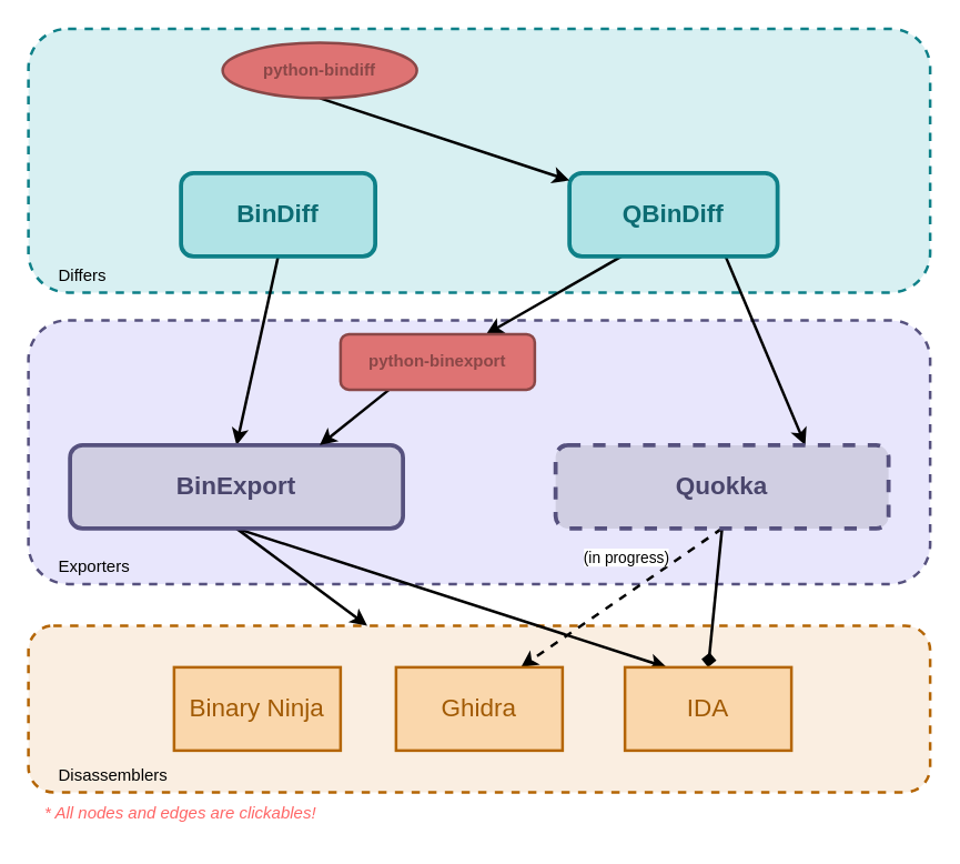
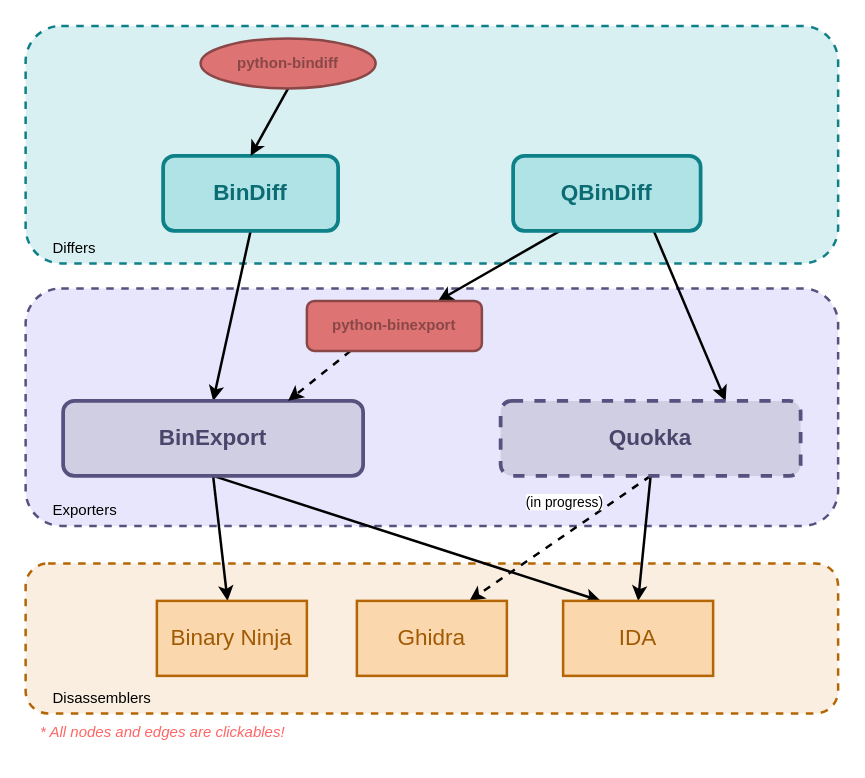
- <mxCell id="22" value="" style="rounded=0;orthogonalLoop=1;jettySize=auto;html=1;exitX=0.5;exitY=1;exitDx=0;exitDy=0;strokeWidth=2;" edge="1" parent="1" source="23" target="7"><mxGeometry relative="1" as="geometry" /></mxCell>
+ <mxCell id="22" value="" style="rounded=0;orthogonalLoop=1;jettySize=auto;html=1;exitX=0.5;exitY=1;exitDx=0;exitDy=0;entryX=0.5;entryY=0;entryDx=0;entryDy=0;strokeWidth=2;" edge="1" parent="1" source="23" target="9"><mxGeometry relative="1" as="geometry" /></mxCell>
- <mxCell id="20" value="" style="rounded=0;orthogonalLoop=1;jettySize=auto;html=1;exitX=0.25;exitY=1;exitDx=0;exitDy=0;entryX=0.75;entryY=0;entryDx=0;entryDy=0;strokeWidth=2;" edge="1" parent="1" source="21" target="12"><mxGeometry relative="1" as="geometry" /></mxCell>
+ <mxCell id="20" value="" style="rounded=0;orthogonalLoop=1;jettySize=auto;html=1;exitX=0.25;exitY=1;exitDx=0;exitDy=0;entryX=0.75;entryY=0;entryDx=0;entryDy=0;strokeWidth=2;dashed=1;" edge="1" parent="1" source="21" target="12"><mxGeometry relative="1" as="geometry" /></mxCell>
- <mxCell id="11" value="" style="rounded=0;orthogonalLoop=1;jettySize=auto;html=1;exitX=0.5;exitY=1;exitDx=0;exitDy=0;strokeWidth=2;" edge="1" parent="1" source="12" target="4"><mxGeometry relative="1" as="geometry" /></mxCell>
+ <mxCell id="11" value="" style="rounded=0;orthogonalLoop=1;jettySize=auto;html=1;exitX=0.5;exitY=1;exitDx=0;exitDy=0;strokeWidth=2;" edge="1" parent="1" source="12" target="19"><mxGeometry relative="1" as="geometry" /></mxCell>
- <mxCell id="13" value="" style="rounded=0;orthogonalLoop=1;jettySize=auto;html=1;exitX=0.5;exitY=1;exitDx=0;exitDy=0;entryX=0.5;entryY=0;entryDx=0;entryDy=0;strokeWidth=2;endArrow=diamond;" edge="1" parent="1" source="16" target="17"><mxGeometry relative="1" as="geometry" /></mxCell>
+ <mxCell id="13" value="" style="rounded=0;orthogonalLoop=1;jettySize=auto;html=1;exitX=0.5;exitY=1;exitDx=0;exitDy=0;entryX=0.5;entryY=0;entryDx=0;entryDy=0;strokeWidth=2;" edge="1" parent="1" source="16" target="17"><mxGeometry relative="1" as="geometry" /></mxCell>
